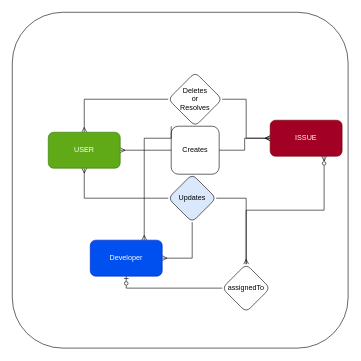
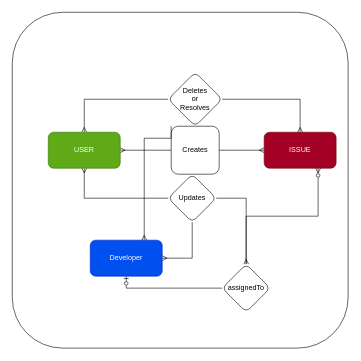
- <mxCell id="9" value="ISSUE" style="whiteSpace=wrap;html=1;fillColor=#a20025;rounded=1;fontColor=#ffffff;strokeColor=#6F0000;" vertex="1" parent="1"><mxGeometry x="450" y="200" width="120" height="60" as="geometry" /></mxCell>
+ <mxCell id="9" value="ISSUE" style="whiteSpace=wrap;html=1;fillColor=#a20025;rounded=1;fontColor=#ffffff;strokeColor=#6F0000;" vertex="1" parent="1"><mxGeometry x="440" y="220" width="120" height="60" as="geometry" /></mxCell>
- <mxCell id="13" value="Updates" style="rhombus;whiteSpace=wrap;html=1;fillColor=#dae8fc;rounded=1;" vertex="1" parent="1"><mxGeometry x="280" y="290" width="80" height="80" as="geometry" /></mxCell>
+ <mxCell id="13" value="Updates" style="rhombus;whiteSpace=wrap;html=1;fillColor=#FFFFFF;rounded=1;" vertex="1" parent="1"><mxGeometry x="280" y="290" width="80" height="80" as="geometry" /></mxCell>
